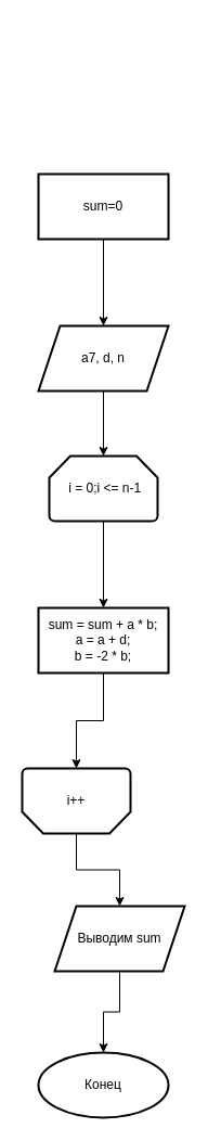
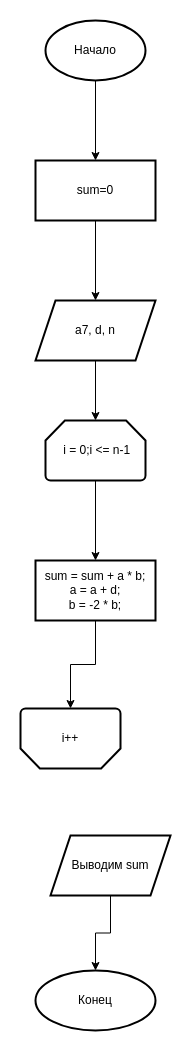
+ <mxCell id="3" value="Начало" style="strokeWidth=2;html=1;shape=mxgraph.flowchart.start_1;whiteSpace=wrap;" parent="1" vertex="1"><mxGeometry x="45" y="20" width="100" height="60" as="geometry" /></mxCell>
+ <mxCell id="2" value="" style="edgeStyle=orthogonalEdgeStyle;rounded=0;orthogonalLoop=1;jettySize=auto;html=1;" parent="1" source="3" target="5" edge="1"><mxGeometry relative="1" as="geometry" /></mxCell>
- <mxCell id="15" value="" style="edgeStyle=orthogonalEdgeStyle;rounded=0;orthogonalLoop=1;jettySize=auto;html=1;" parent="1" source="16" target="13" edge="1"><mxGeometry relative="1" as="geometry" /></mxCell>
